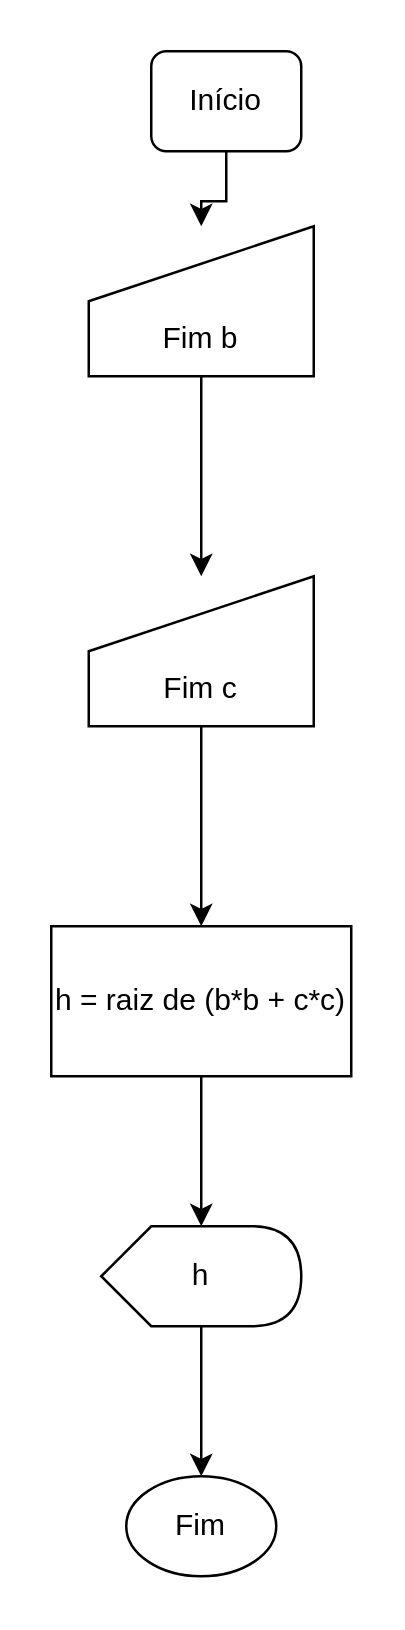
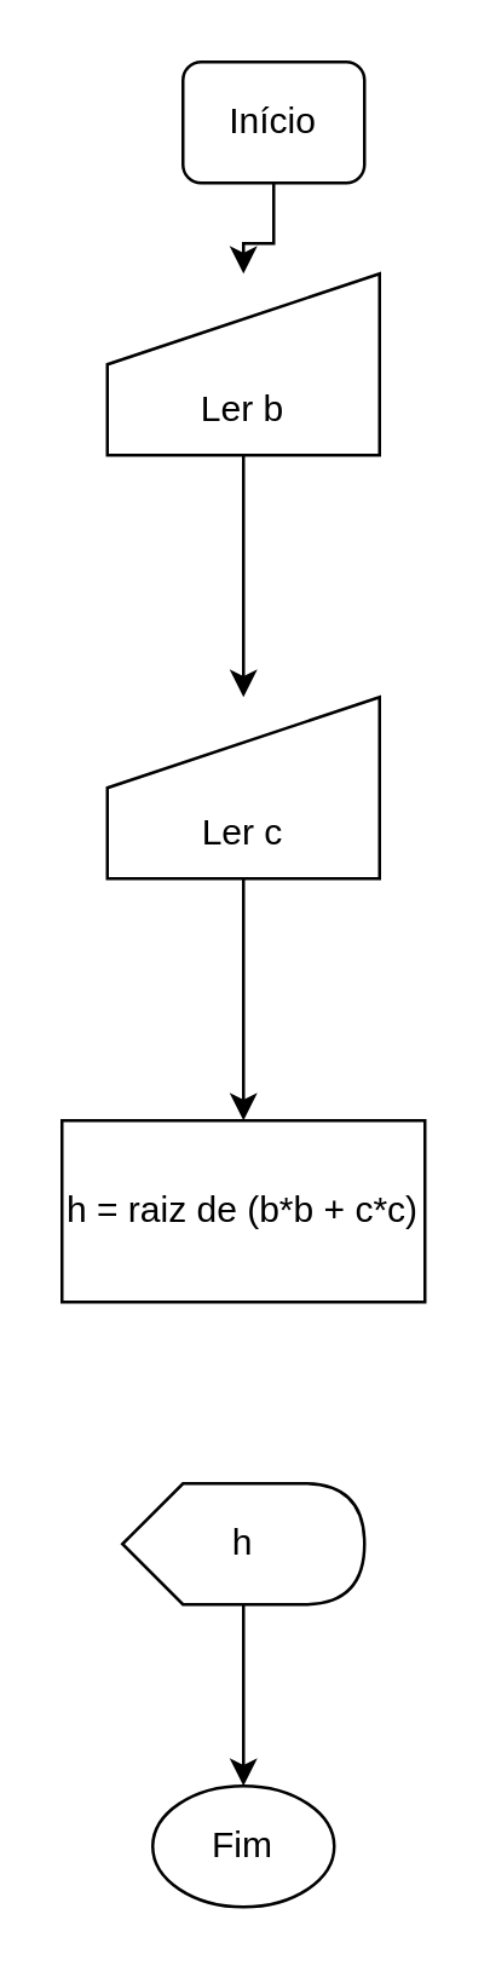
- <mxCell id="5" value="&lt;div&gt;&lt;br&gt;&lt;/div&gt;&lt;div&gt;&lt;br&gt;&lt;/div&gt;Fim b" style="shape=manualInput;whiteSpace=wrap;html=1;" vertex="1" parent="1"><mxGeometry x="35" y="90" width="90" height="60" as="geometry" /></mxCell>
+ <mxCell id="5" value="&lt;div&gt;&lt;br&gt;&lt;/div&gt;&lt;div&gt;&lt;br&gt;&lt;/div&gt;Ler b" style="shape=manualInput;whiteSpace=wrap;html=1;" vertex="1" parent="1"><mxGeometry x="35" y="90" width="90" height="60" as="geometry" /></mxCell>
- <mxCell id="7" value="&lt;div&gt;&lt;br&gt;&lt;/div&gt;&lt;div&gt;&lt;br&gt;&lt;/div&gt;Fim c" style="shape=manualInput;whiteSpace=wrap;html=1;" vertex="1" parent="1"><mxGeometry x="35" y="230" width="90" height="60" as="geometry" /></mxCell>
+ <mxCell id="7" value="&lt;div&gt;&lt;br&gt;&lt;/div&gt;&lt;div&gt;&lt;br&gt;&lt;/div&gt;Ler c" style="shape=manualInput;whiteSpace=wrap;html=1;" vertex="1" parent="1"><mxGeometry x="35" y="230" width="90" height="60" as="geometry" /></mxCell>
- <mxCell id="8" value="" style="edgeStyle=orthogonalEdgeStyle;rounded=0;orthogonalLoop=1;jettySize=auto;html=1;" edge="1" parent="1" source="9" target="11"><mxGeometry relative="1" as="geometry" /></mxCell>
